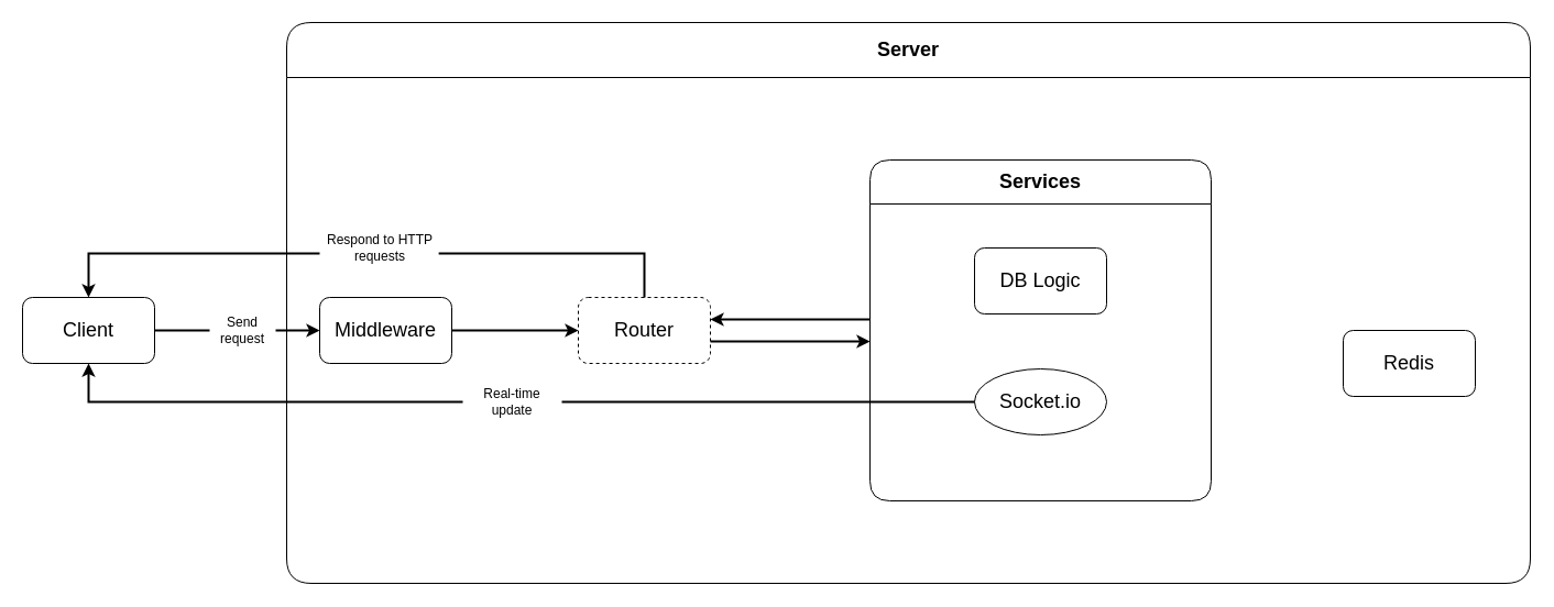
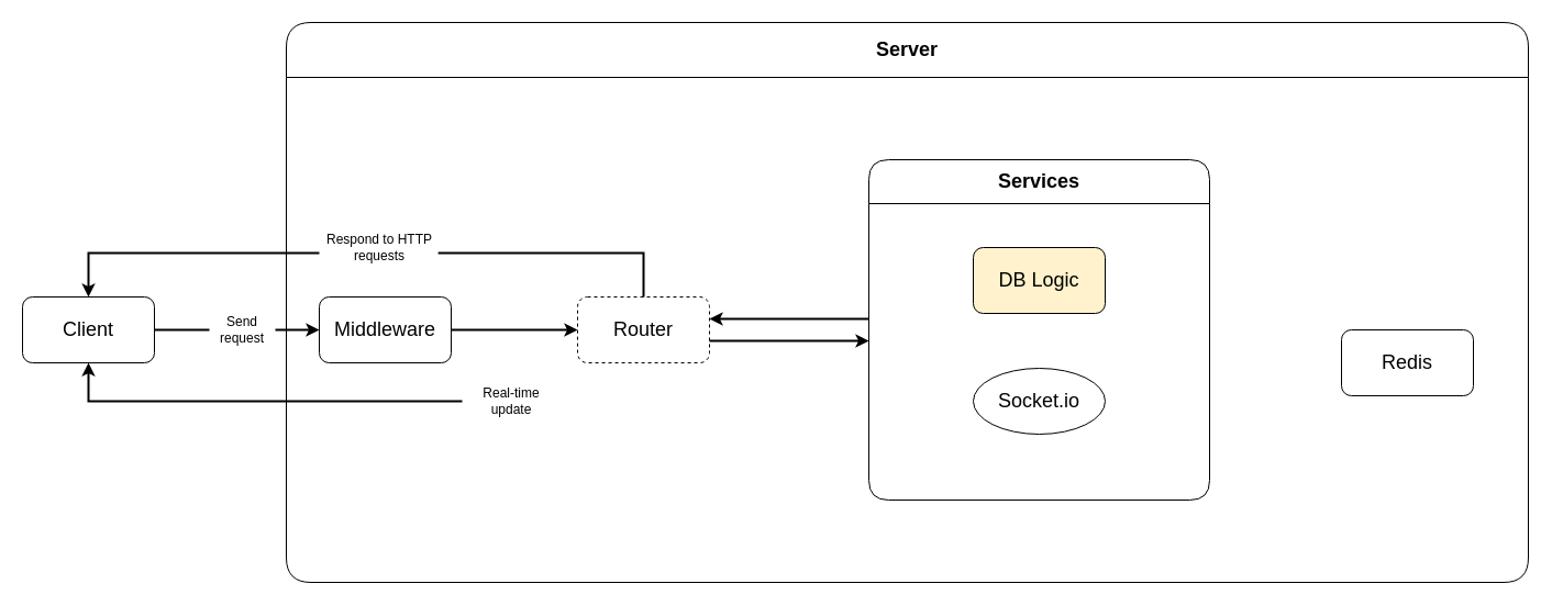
- <mxCell id="9" value="&lt;font style=&quot;font-size: 18px;&quot;&gt;DB Logic&lt;/font&gt;" style="rounded=1;whiteSpace=wrap;html=1;" vertex="1" parent="8"><mxGeometry x="95" y="80" width="120" height="60" as="geometry" /></mxCell>
+ <mxCell id="9" value="&lt;font style=&quot;font-size: 18px;&quot;&gt;DB Logic&lt;/font&gt;" style="rounded=1;whiteSpace=wrap;html=1;fillColor=#fff2cc;" vertex="1" parent="8"><mxGeometry x="95" y="80" width="120" height="60" as="geometry" /></mxCell>
- <mxCell id="20" value="" style="edgeStyle=orthogonalEdgeStyle;rounded=0;orthogonalLoop=1;jettySize=auto;html=1;entryX=1;entryY=0.5;entryDx=0;entryDy=0;fontFamily=Helvetica;fontSize=12;fontColor=default;endArrow=none;endFill=0;strokeWidth=2;" edge="1" parent="1" source="10" target="15"><mxGeometry relative="1" as="geometry"><mxPoint x="885" y="365" as="sourcePoint" /><mxPoint x="80" y="330" as="targetPoint" /><Array as="points" /></mxGeometry></mxCell>
